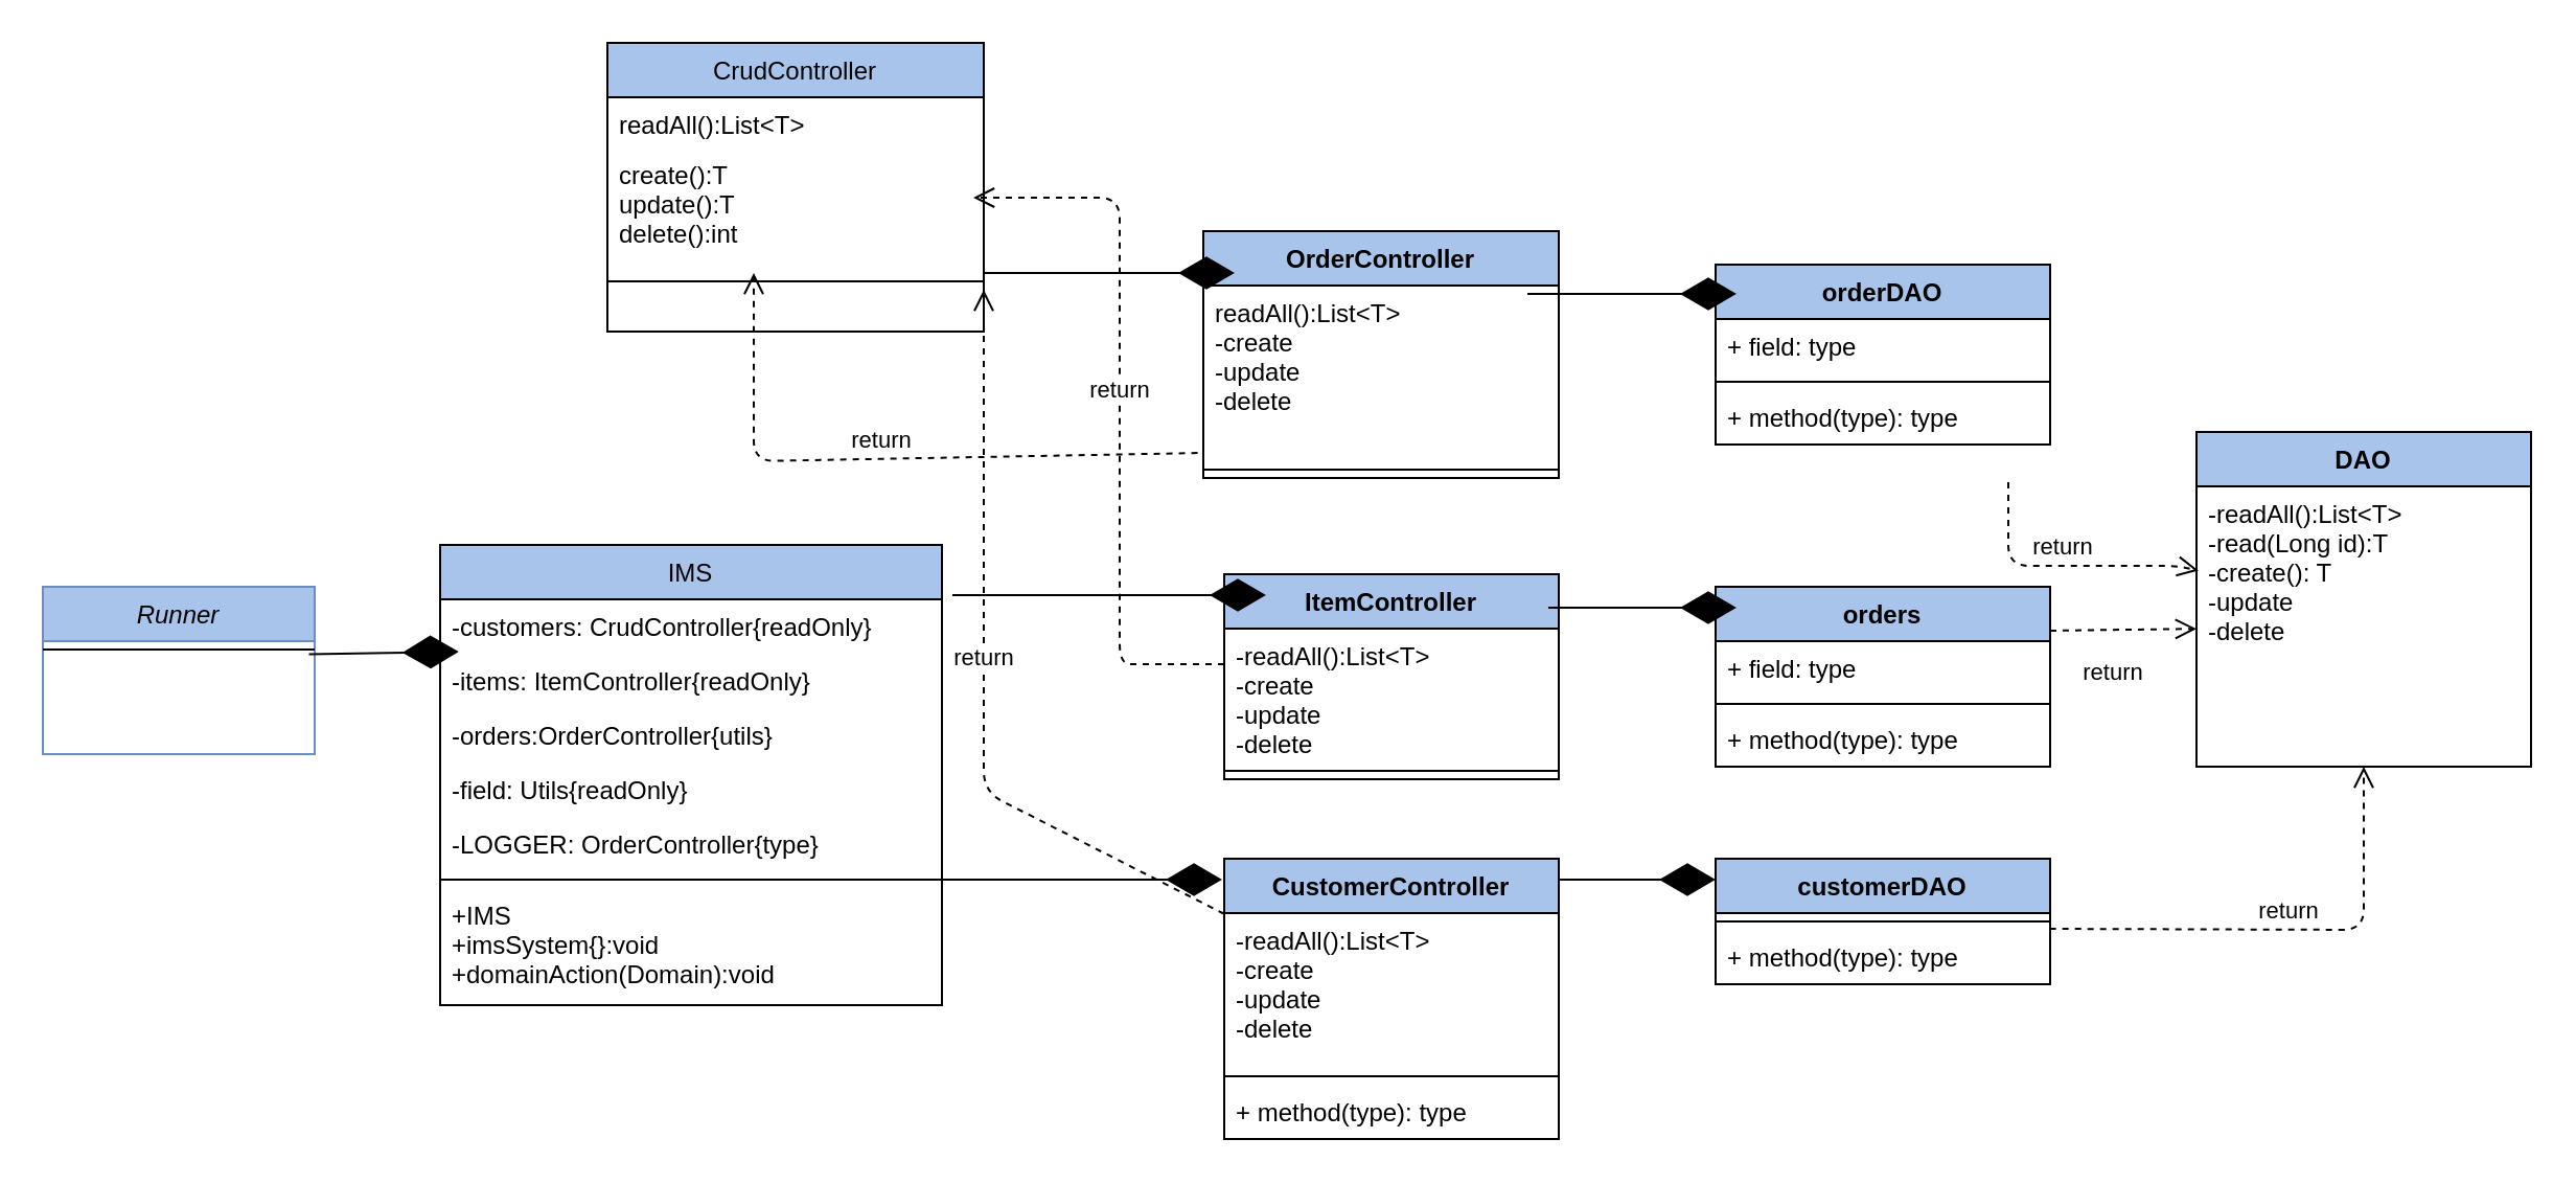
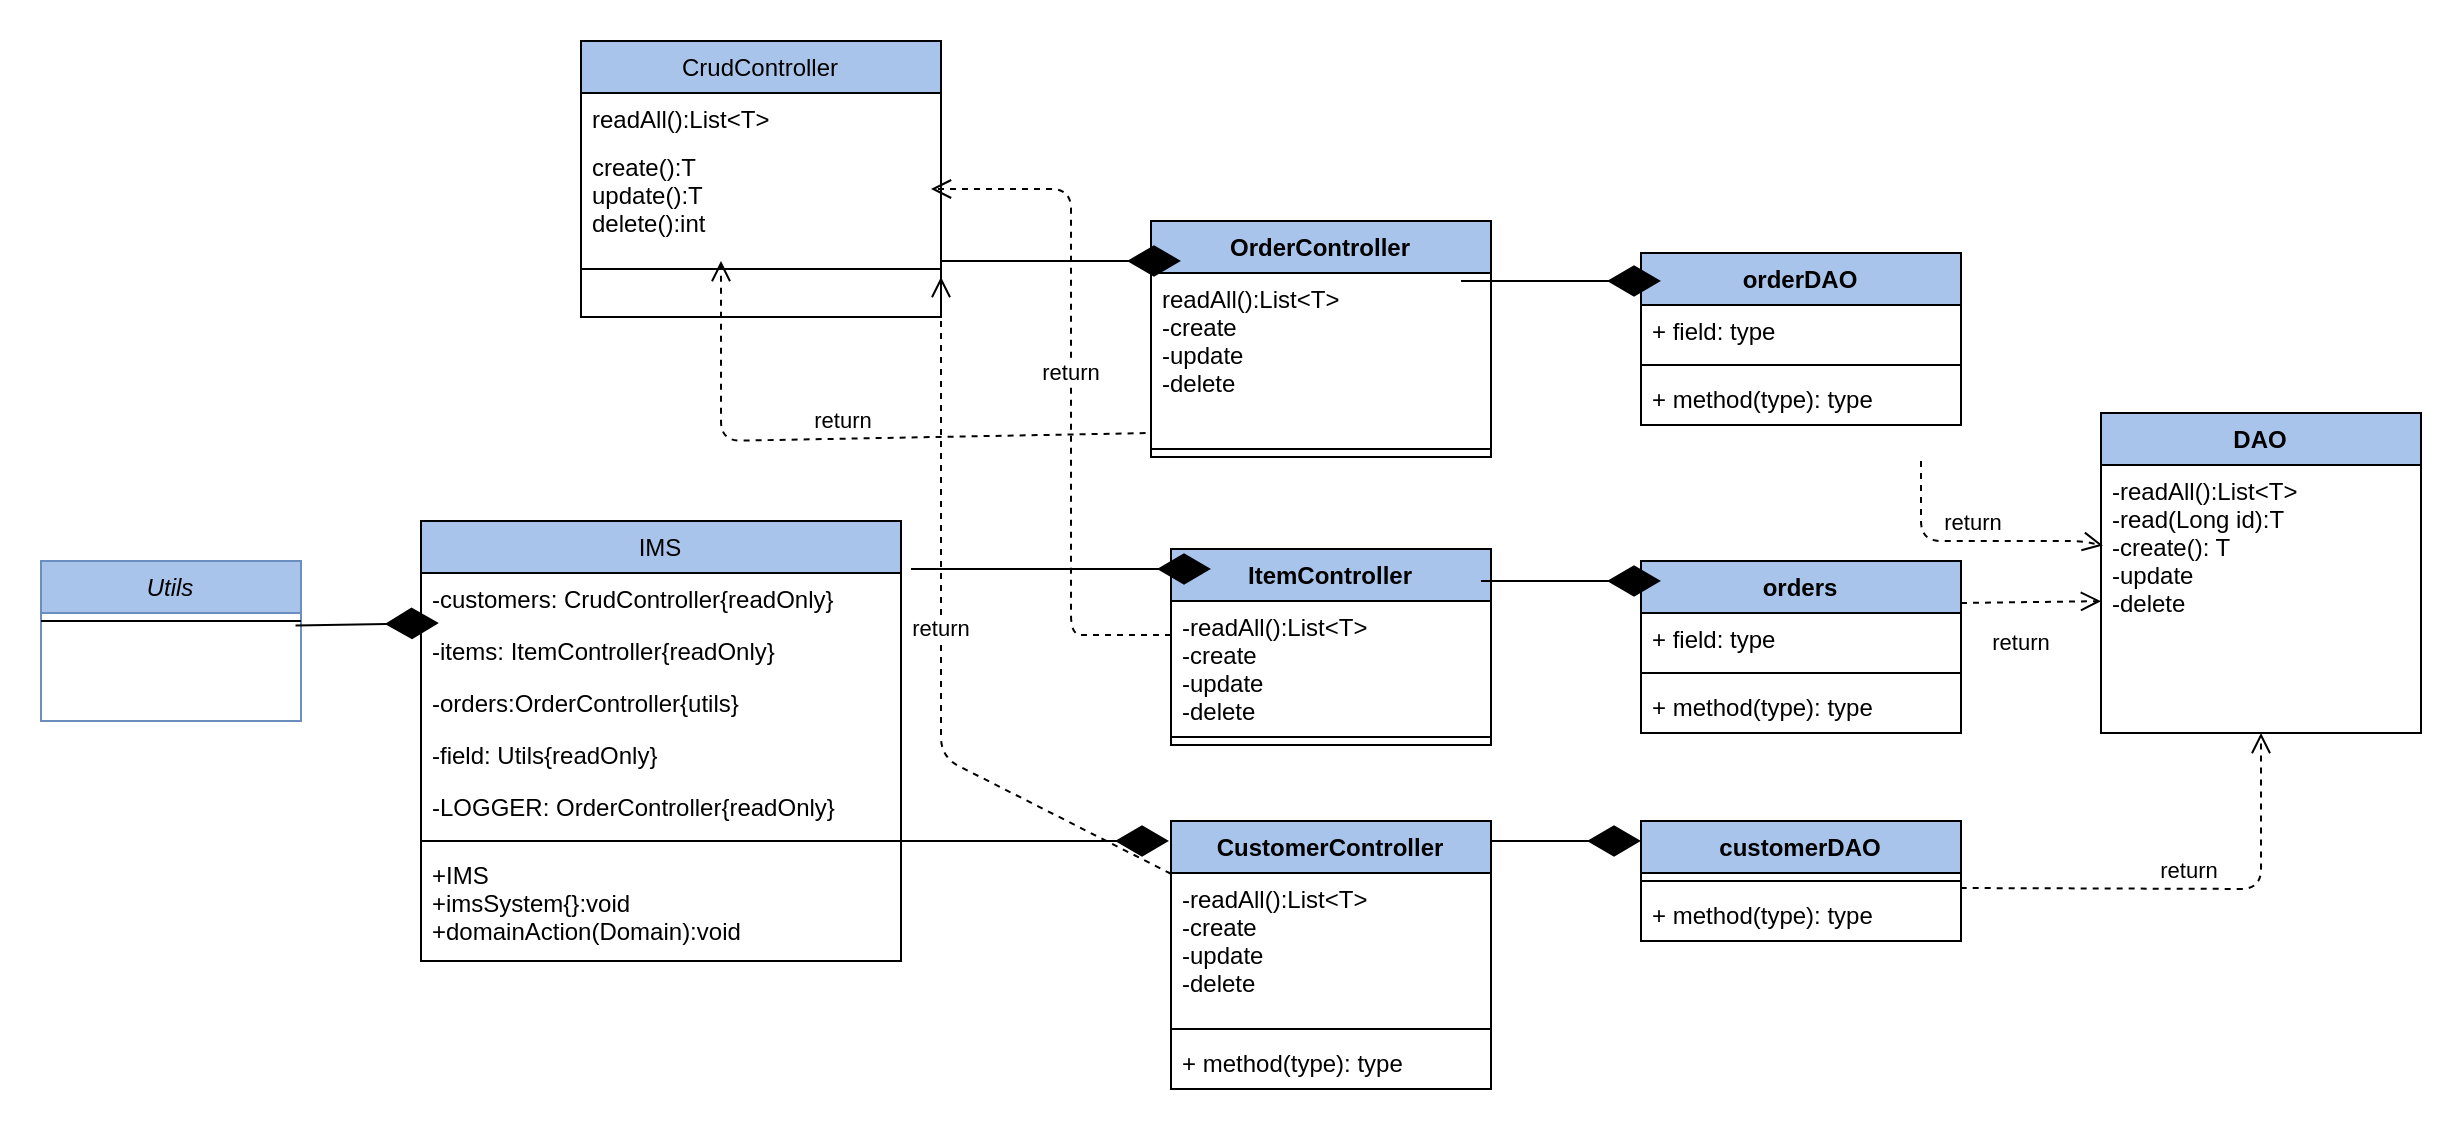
- <mxCell id="2" value="Runner" style="swimlane;fontStyle=2;align=center;verticalAlign=top;childLayout=stackLayout;horizontal=1;startSize=26;horizontalStack=0;resizeParent=1;resizeLast=0;collapsible=1;marginBottom=0;rounded=0;shadow=0;strokeWidth=1;labelBorderColor=#A9C4EB;labelBackgroundColor=none;strokeColor=#6c8ebf;fillColor=#A9C4EB;" parent="1" vertex="1"><mxGeometry x="20" y="280" width="130" height="80" as="geometry"><mxRectangle x="230" y="140" width="160" height="26" as="alternateBounds" /></mxGeometry></mxCell>
+ <mxCell id="2" value="Utils" style="swimlane;fontStyle=2;align=center;verticalAlign=top;childLayout=stackLayout;horizontal=1;startSize=26;horizontalStack=0;resizeParent=1;resizeLast=0;collapsible=1;marginBottom=0;rounded=0;shadow=0;strokeWidth=1;labelBorderColor=#A9C4EB;labelBackgroundColor=none;strokeColor=#6c8ebf;fillColor=#A9C4EB;" parent="1" vertex="1"><mxGeometry x="20" y="280" width="130" height="80" as="geometry"><mxRectangle x="230" y="140" width="160" height="26" as="alternateBounds" /></mxGeometry></mxCell>
- <mxCell id="14" value="-LOGGER: OrderController{type}" style="text;align=left;verticalAlign=top;spacingLeft=4;spacingRight=4;overflow=hidden;rotatable=0;points=[[0,0.5],[1,0.5]];portConstraint=eastwest;rounded=0;shadow=0;html=0;" parent="9" vertex="1"><mxGeometry y="130" width="240" height="26" as="geometry" /></mxCell>
+ <mxCell id="14" value="-LOGGER: OrderController{readOnly}" style="text;align=left;verticalAlign=top;spacingLeft=4;spacingRight=4;overflow=hidden;rotatable=0;points=[[0,0.5],[1,0.5]];portConstraint=eastwest;rounded=0;shadow=0;html=0;" parent="9" vertex="1"><mxGeometry y="130" width="240" height="26" as="geometry" /></mxCell>
